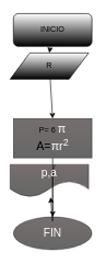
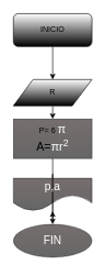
- <mxCell id="5" value="R" style="shape=parallelogram;perimeter=parallelogramPerimeter;whiteSpace=wrap;html=1;fixedSize=1;size=30;shadow=0;rounded=0;gradientColor=default;" vertex="1" parent="1"><mxGeometry x="15" y="80" width="120" height="40" as="geometry" /></mxCell>
+ <mxCell id="5" value="R" style="shape=parallelogram;perimeter=parallelogramPerimeter;whiteSpace=wrap;html=1;fixedSize=1;size=30;shadow=0;rounded=0;gradientColor=default;" vertex="1" parent="1"><mxGeometry x="20" y="120" width="120" height="40" as="geometry" /></mxCell>
- <mxCell id="9" value="&lt;span style=&quot;font-size: 17px;&quot;&gt;p,a&lt;/span&gt;" style="shape=document;whiteSpace=wrap;html=1;boundedLbl=1;rounded=0;labelBackgroundColor=none;fontSize=8;fontColor=#FFFFFF;fillColor=#1b0e0e;gradientColor=default;opacity=60;size=0.5;" vertex="1" parent="1"><mxGeometry x="15" y="250" width="120" height="50" as="geometry" /></mxCell>
+ <mxCell id="9" value="&lt;span style=&quot;font-size: 17px;&quot;&gt;p,a&lt;/span&gt;" style="shape=document;whiteSpace=wrap;html=1;boundedLbl=1;rounded=0;labelBackgroundColor=none;fontSize=8;fontColor=#FFFFFF;fillColor=#1b0e0e;gradientColor=default;opacity=60;size=0.5;" vertex="1" parent="1"><mxGeometry x="20" y="270" width="120" height="50" as="geometry" /></mxCell>
- <mxCell id="10" value="FIN" style="ellipse;whiteSpace=wrap;html=1;rounded=0;shadow=0;labelBackgroundColor=none;fontSize=17;fontColor=#FFFFFF;fillColor=#1b0e0e;gradientColor=default;opacity=60;" vertex="1" parent="1"><mxGeometry x="20" y="330" width="120" height="50" as="geometry" /></mxCell>
+ <mxCell id="10" value="FIN" style="ellipse;whiteSpace=wrap;html=1;rounded=0;shadow=0;labelBackgroundColor=none;fontSize=17;fontColor=#FFFFFF;fillColor=#1b0e0e;gradientColor=default;opacity=60;" vertex="1" parent="1"><mxGeometry x="20" y="340" width="120" height="50" as="geometry" /></mxCell>
